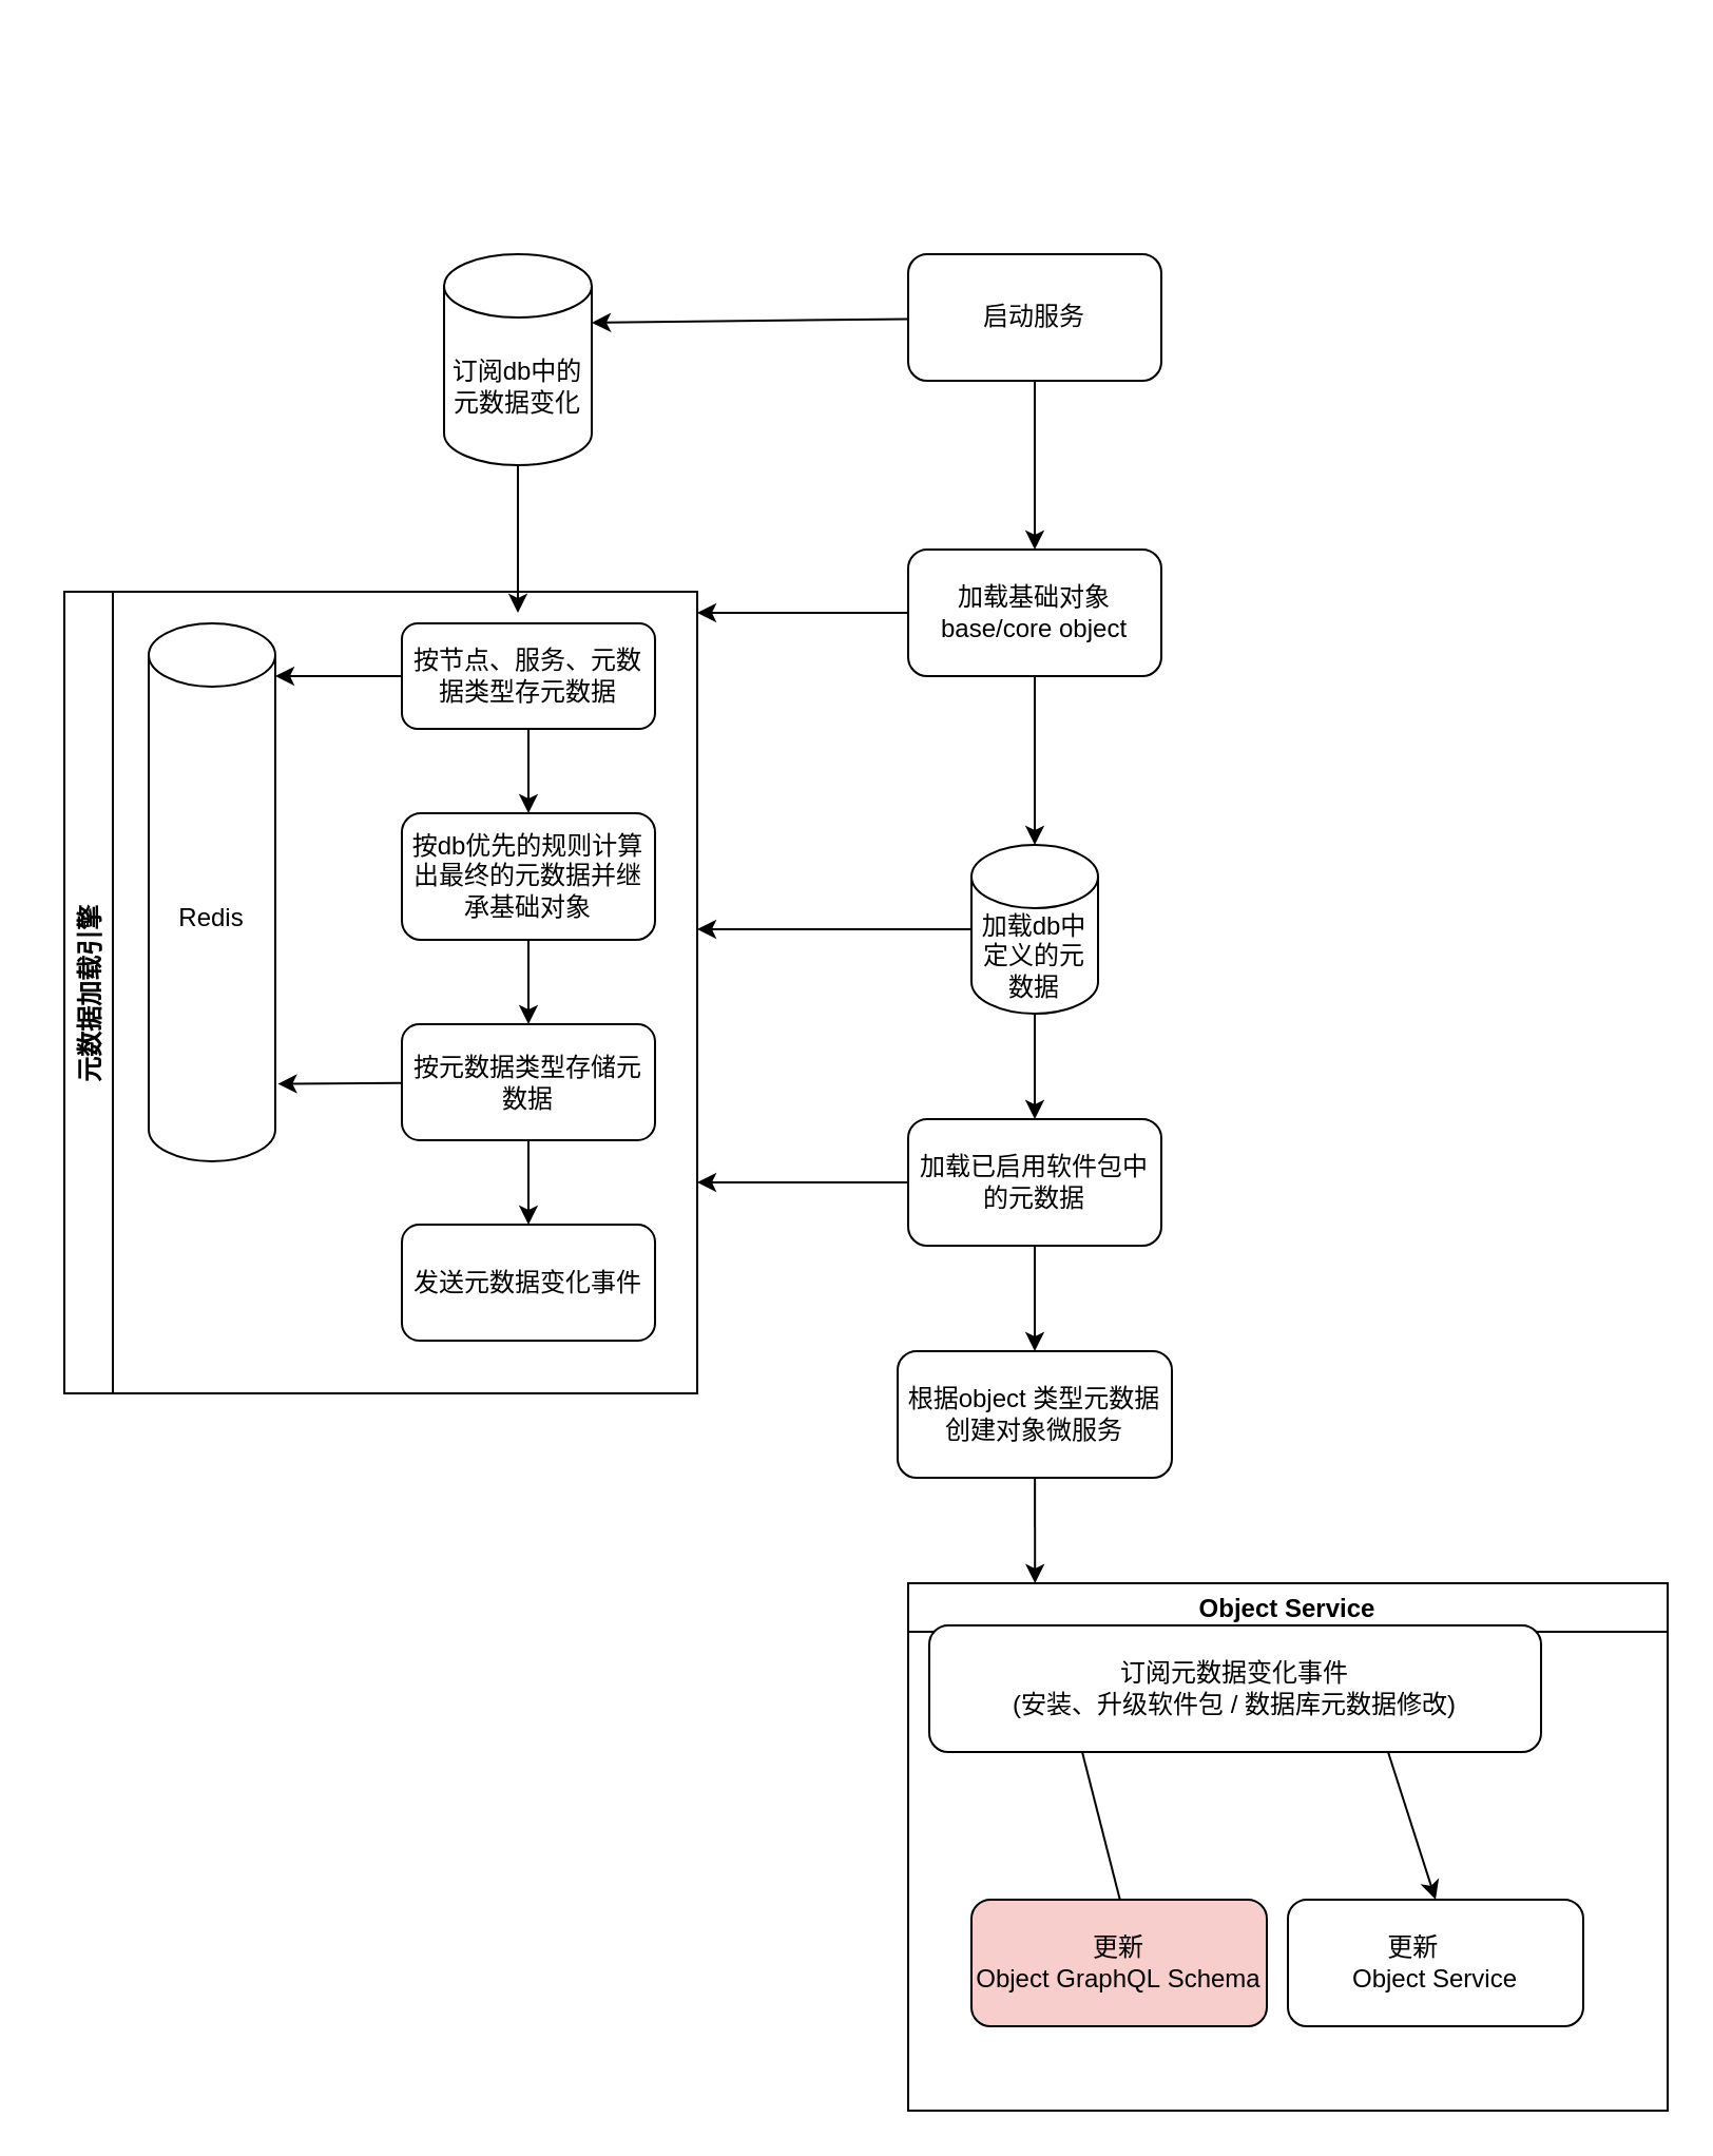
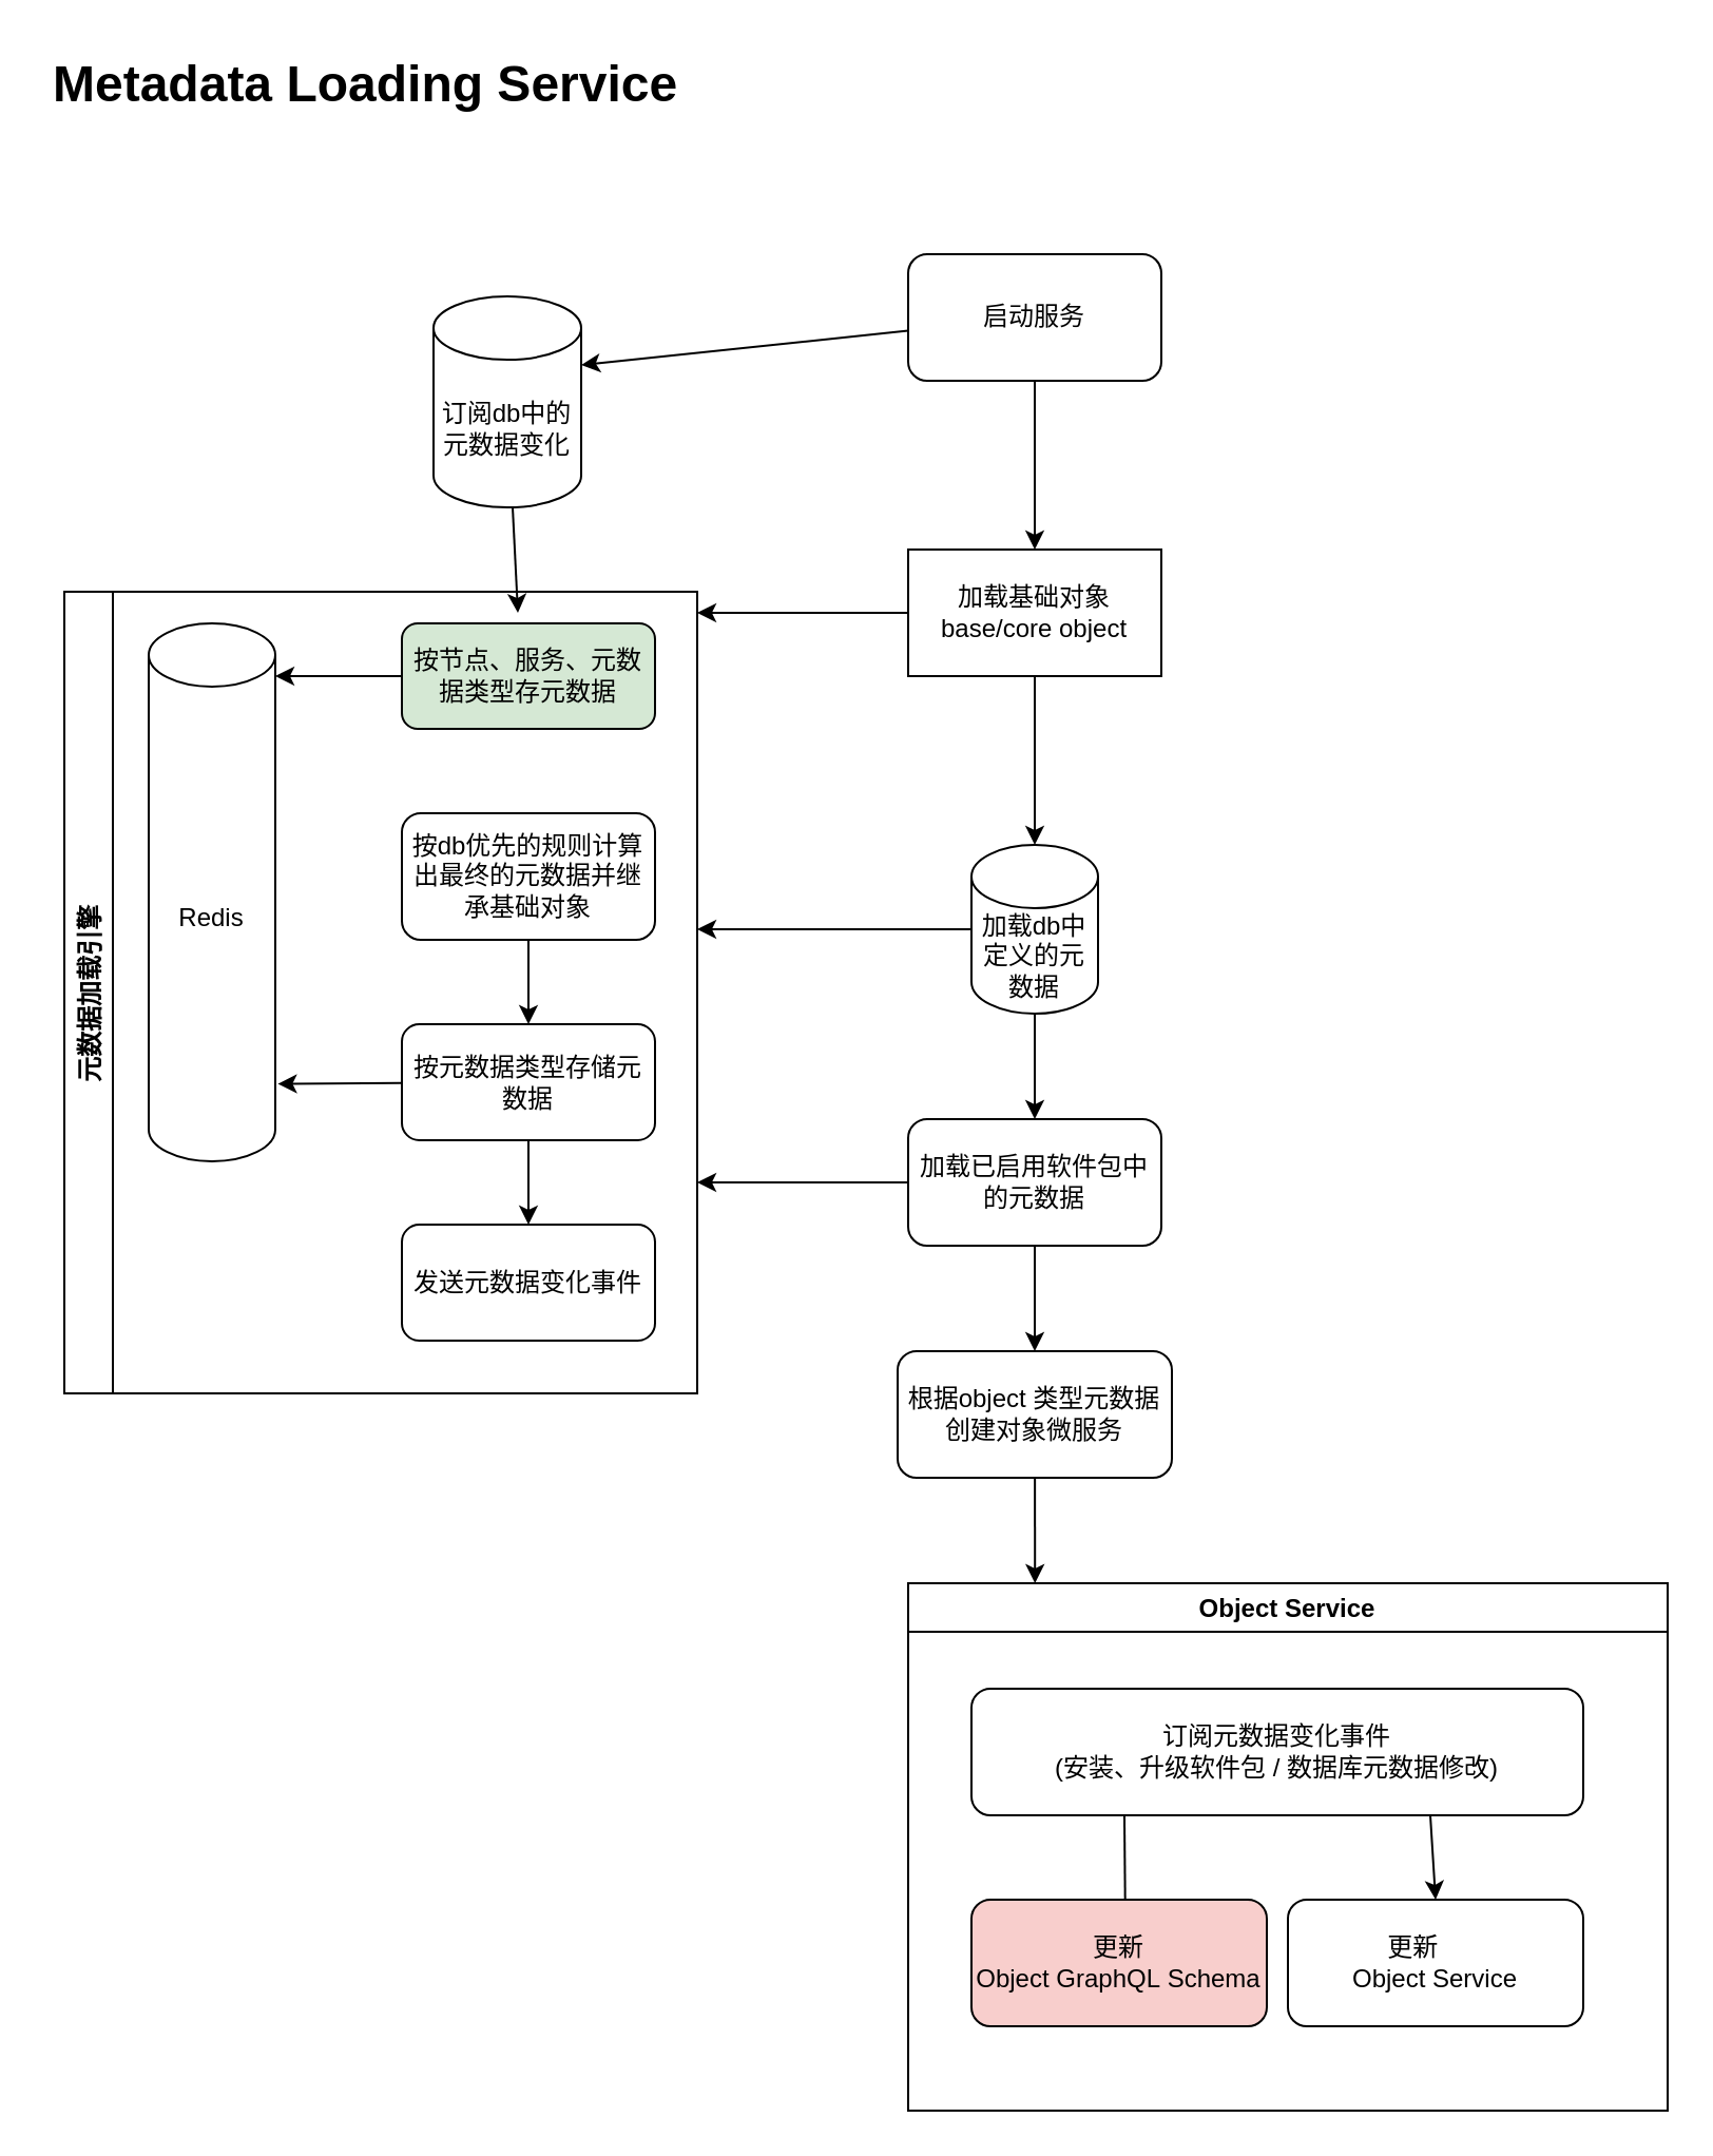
+ <mxCell id="2" value="&lt;h1&gt;Metadata Loading Service&lt;/h1&gt;" style="text;html=1;strokeColor=none;fillColor=none;spacing=5;spacingTop=-20;whiteSpace=wrap;overflow=hidden;rounded=0;" parent="1" vertex="1"><mxGeometry x="20" y="20" width="770" height="80" as="geometry" /></mxCell>
- <mxCell id="27" value="订阅db中的元数据变化" style="shape=cylinder3;whiteSpace=wrap;html=1;boundedLbl=1;backgroundOutline=1;size=15;" parent="1" vertex="1"><mxGeometry x="210" y="120" width="70" height="100" as="geometry" /></mxCell>
+ <mxCell id="27" value="订阅db中的元数据变化" style="shape=cylinder3;whiteSpace=wrap;html=1;boundedLbl=1;backgroundOutline=1;size=15;" parent="1" vertex="1"><mxGeometry x="205" y="140" width="70" height="100" as="geometry" /></mxCell>
- <mxCell id="8" value="加载基础对象&lt;br&gt;base/core object" style="rounded=1;whiteSpace=wrap;html=1;" parent="1" vertex="1"><mxGeometry x="430" y="260" width="120" height="60" as="geometry" /></mxCell>
+ <mxCell id="8" value="加载基础对象&lt;br&gt;base/core object" style="whiteSpace=wrap;html=1;rounded=0;" parent="1" vertex="1"><mxGeometry x="430" y="260" width="120" height="60" as="geometry" /></mxCell>
- <mxCell id="15" value="按节点、服务、元数据类型存元数据" style="rounded=1;whiteSpace=wrap;html=1;" parent="12" vertex="1"><mxGeometry x="160" y="15" width="120" height="50" as="geometry" /></mxCell>
+ <mxCell id="15" value="按节点、服务、元数据类型存元数据" style="rounded=1;whiteSpace=wrap;html=1;fillColor=#d5e8d4;" parent="12" vertex="1"><mxGeometry x="160" y="15" width="120" height="50" as="geometry" /></mxCell>
- <mxCell id="13" value="" style="edgeStyle=none;html=1;" parent="12" source="15" target="17" edge="1"><mxGeometry relative="1" as="geometry" /></mxCell>
- <mxCell id="31" value="&lt;span&gt;订阅元数据变化事件&lt;br&gt;(安装、升级软件包 / 数据库元数据修改)&lt;br&gt;&lt;/span&gt;" style="rounded=1;whiteSpace=wrap;html=1;" parent="28" vertex="1"><mxGeometry x="10" y="20" width="290" height="60" as="geometry" /></mxCell>
+ <mxCell id="31" value="&lt;span&gt;订阅元数据变化事件&lt;br&gt;(安装、升级软件包 / 数据库元数据修改)&lt;br&gt;&lt;/span&gt;" style="rounded=1;whiteSpace=wrap;html=1;" parent="28" vertex="1"><mxGeometry x="30" y="50" width="290" height="60" as="geometry" /></mxCell>
